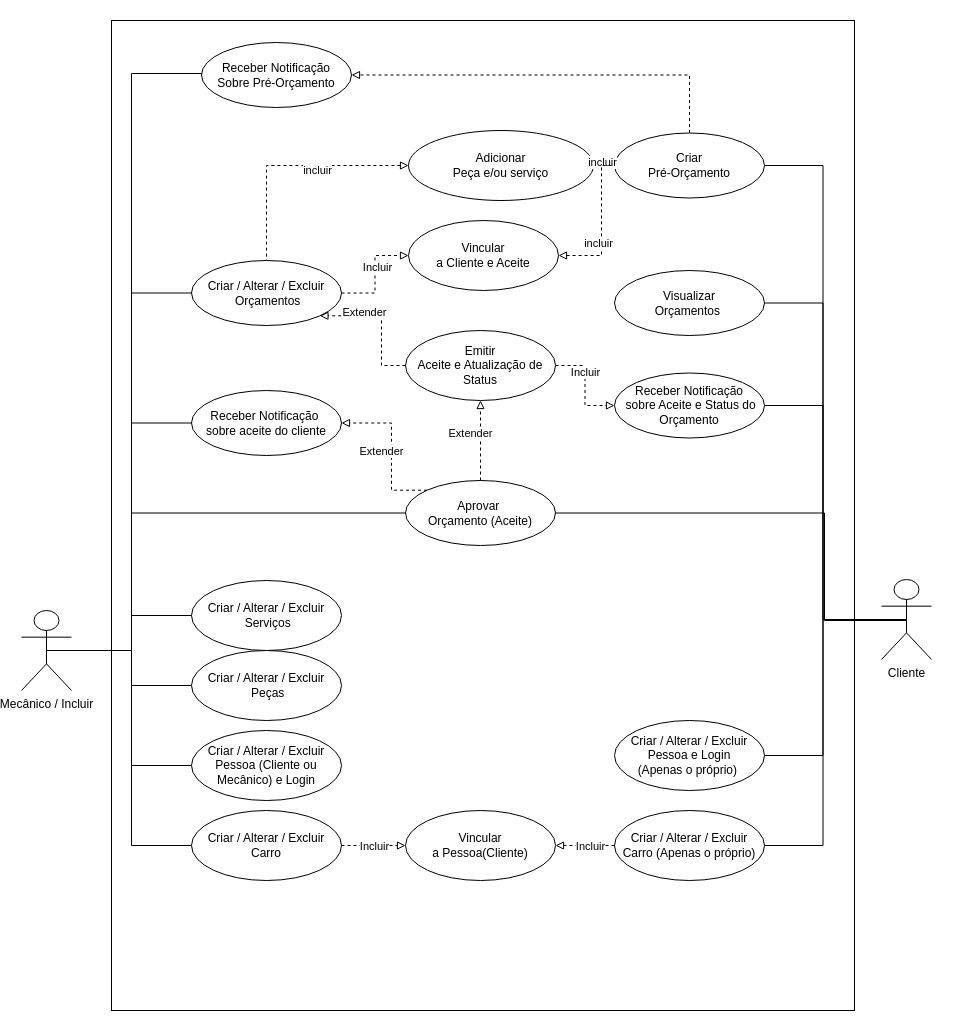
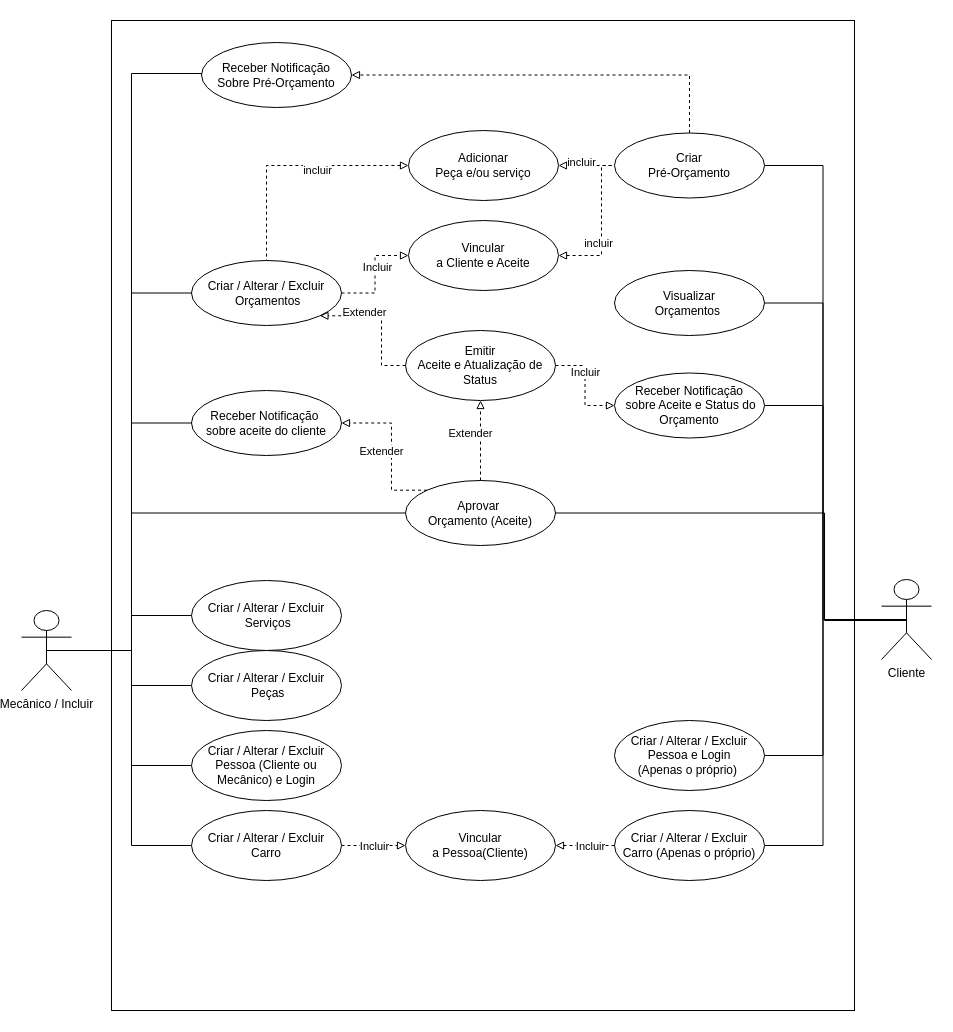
- <mxCell id="20" value="Adicionar&lt;br&gt;Peça e/ou serviço" style="ellipse;whiteSpace=wrap;html=1;" vertex="1" parent="1"><mxGeometry x="407" y="130" width="185" height="70" as="geometry" /></mxCell>
+ <mxCell id="20" value="Adicionar&lt;br&gt;Peça e/ou serviço" style="ellipse;whiteSpace=wrap;html=1;" vertex="1" parent="1"><mxGeometry x="407" y="130" width="150" height="70" as="geometry" /></mxCell>
